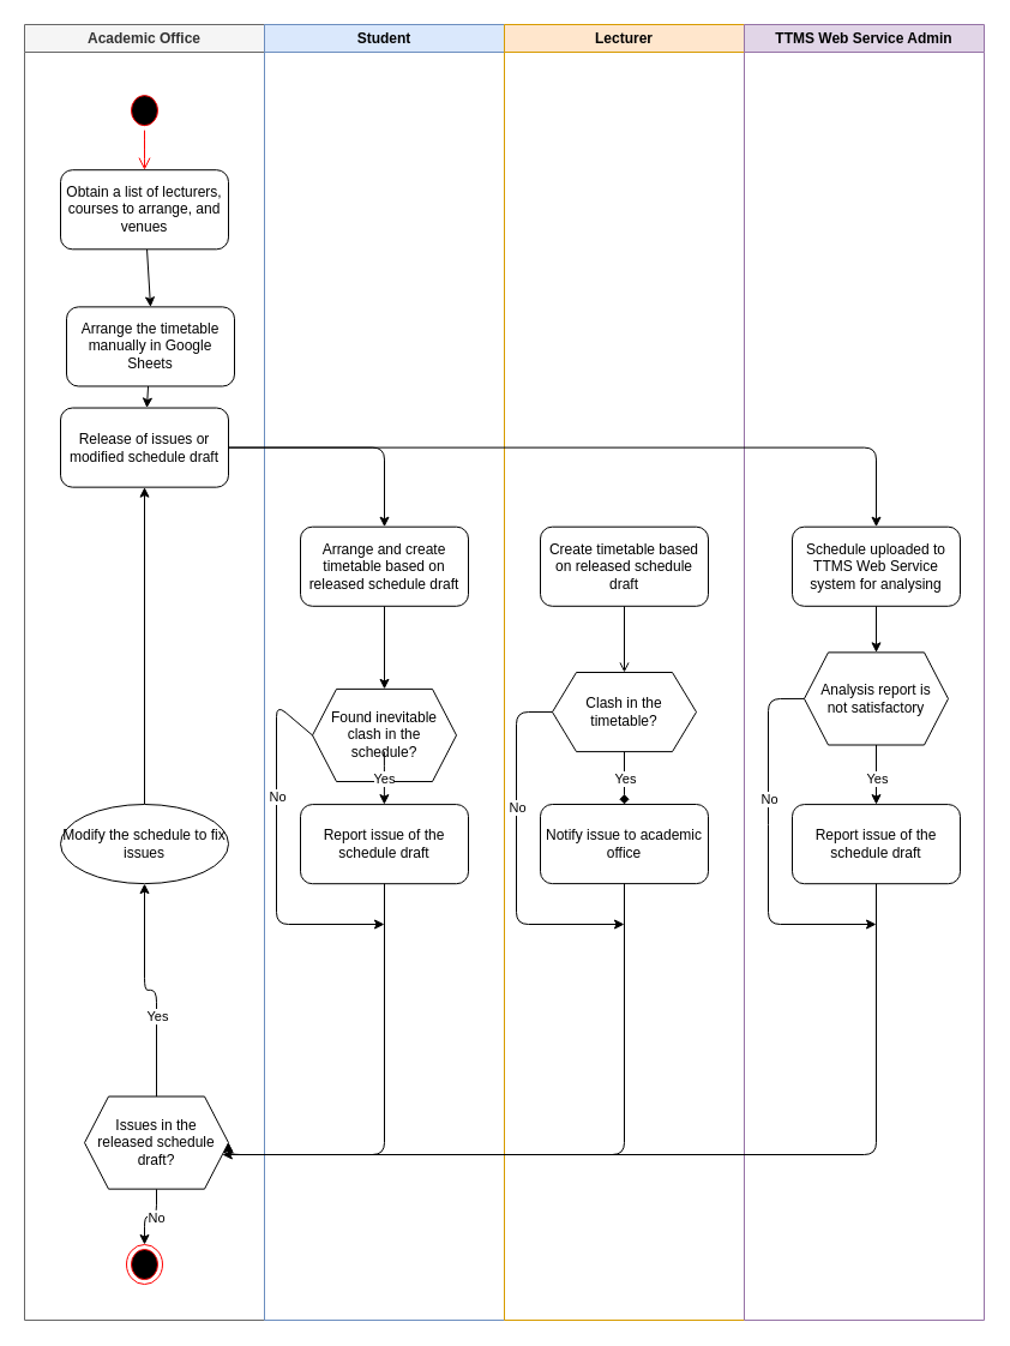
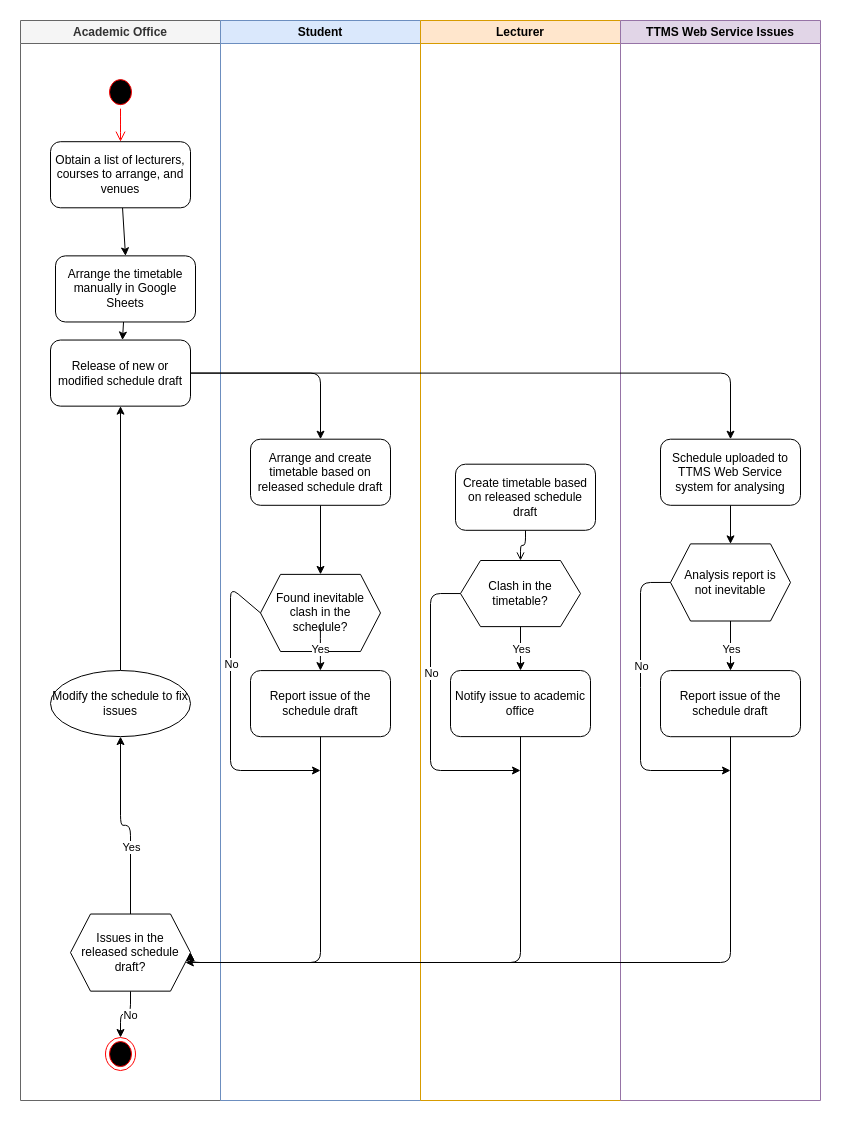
- <mxCell id="37" value="TTMS Web Service Admin" style="swimlane;whiteSpace=wrap;html=1;startSize=23;fillColor=#e1d5e7;strokeColor=#9673a6;" parent="2" vertex="1"><mxGeometry x="600" width="200" height="1080" as="geometry" /></mxCell>
+ <mxCell id="37" value="TTMS Web Service Issues" style="swimlane;whiteSpace=wrap;html=1;startSize=23;fillColor=#e1d5e7;strokeColor=#9673a6;" parent="2" vertex="1"><mxGeometry x="600" width="200" height="1080" as="geometry" /></mxCell>
- <mxCell id="13" value="Release of issues or modified schedule draft" style="rounded=1;whiteSpace=wrap;html=1;" parent="5" vertex="1"><mxGeometry x="30" y="319.537" width="140" height="66.111" as="geometry" /></mxCell>
+ <mxCell id="13" value="Release of new or modified schedule draft" style="rounded=1;whiteSpace=wrap;html=1;" parent="5" vertex="1"><mxGeometry x="30" y="319.537" width="140" height="66.111" as="geometry" /></mxCell>
- <mxCell id="30" value="Create timetable based on released schedule draft" style="rounded=1;whiteSpace=wrap;html=1;" parent="28" vertex="1"><mxGeometry x="30" y="418.704" width="140" height="66.111" as="geometry" /></mxCell>
+ <mxCell id="30" value="Create timetable based on released schedule draft" style="rounded=1;whiteSpace=wrap;html=1;" parent="28" vertex="1"><mxGeometry x="35" y="443.704" width="140" height="66.111" as="geometry" /></mxCell>
- <mxCell id="42" value="Analysis report is &lt;br&gt;not satisfactory" style="shape=hexagon;perimeter=hexagonPerimeter2;whiteSpace=wrap;html=1;fixedSize=1;" parent="37" vertex="1"><mxGeometry x="50" y="523.38" width="120" height="77.13" as="geometry" /></mxCell>
+ <mxCell id="42" value="Analysis report is &lt;br&gt;not inevitable" style="shape=hexagon;perimeter=hexagonPerimeter2;whiteSpace=wrap;html=1;fixedSize=1;" parent="37" vertex="1"><mxGeometry x="50" y="523.38" width="120" height="77.13" as="geometry" /></mxCell>
- <mxCell id="31" style="edgeStyle=orthogonalEdgeStyle;html=1;endArrow=diamond;" parent="28" source="33" target="34" edge="1"><mxGeometry relative="1" as="geometry" /></mxCell>
+ <mxCell id="31" style="edgeStyle=orthogonalEdgeStyle;html=1;" parent="28" source="33" target="34" edge="1"><mxGeometry relative="1" as="geometry" /></mxCell>
